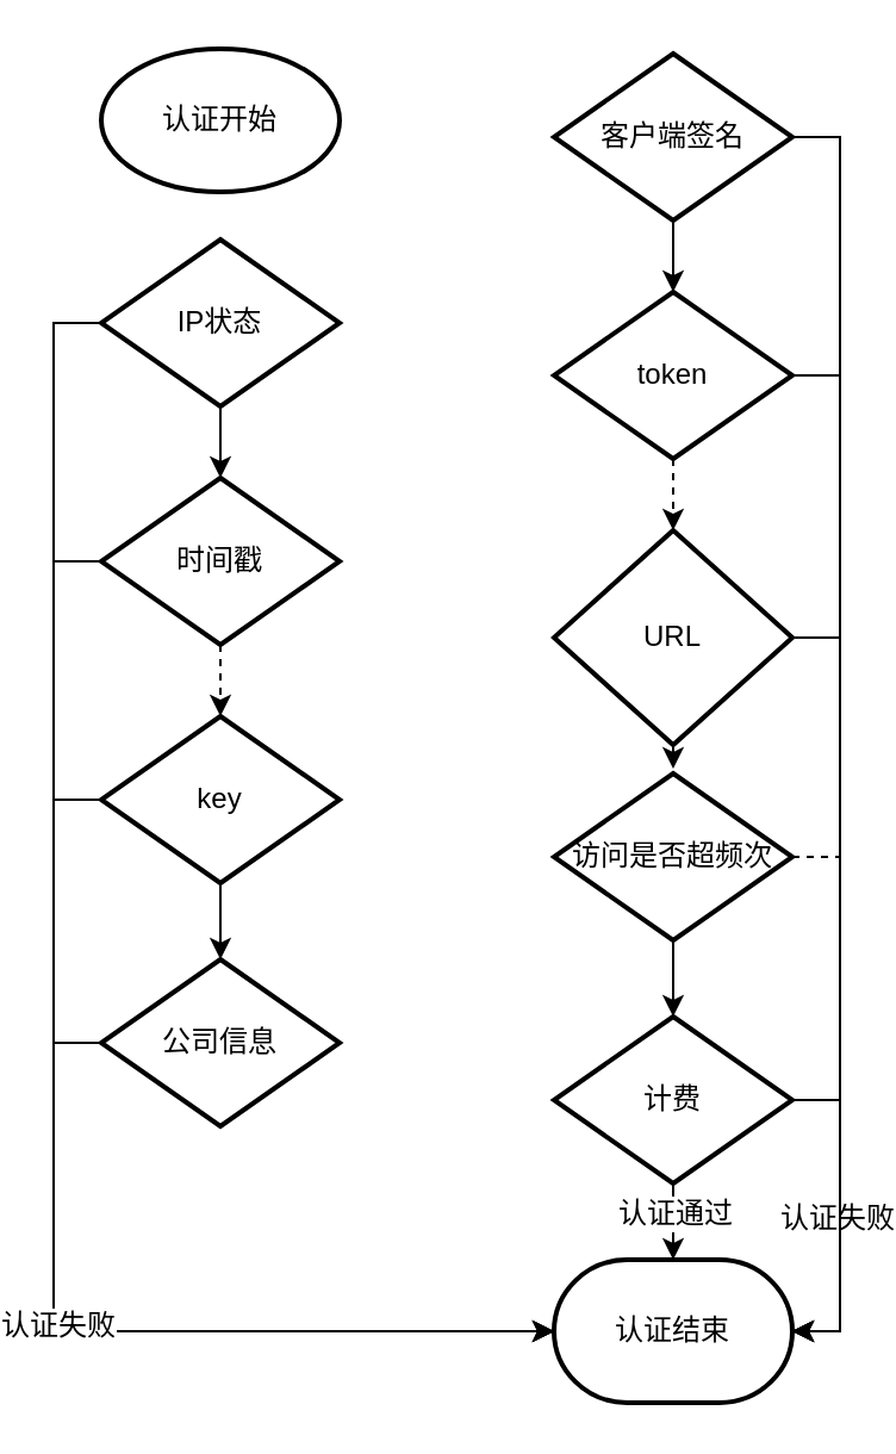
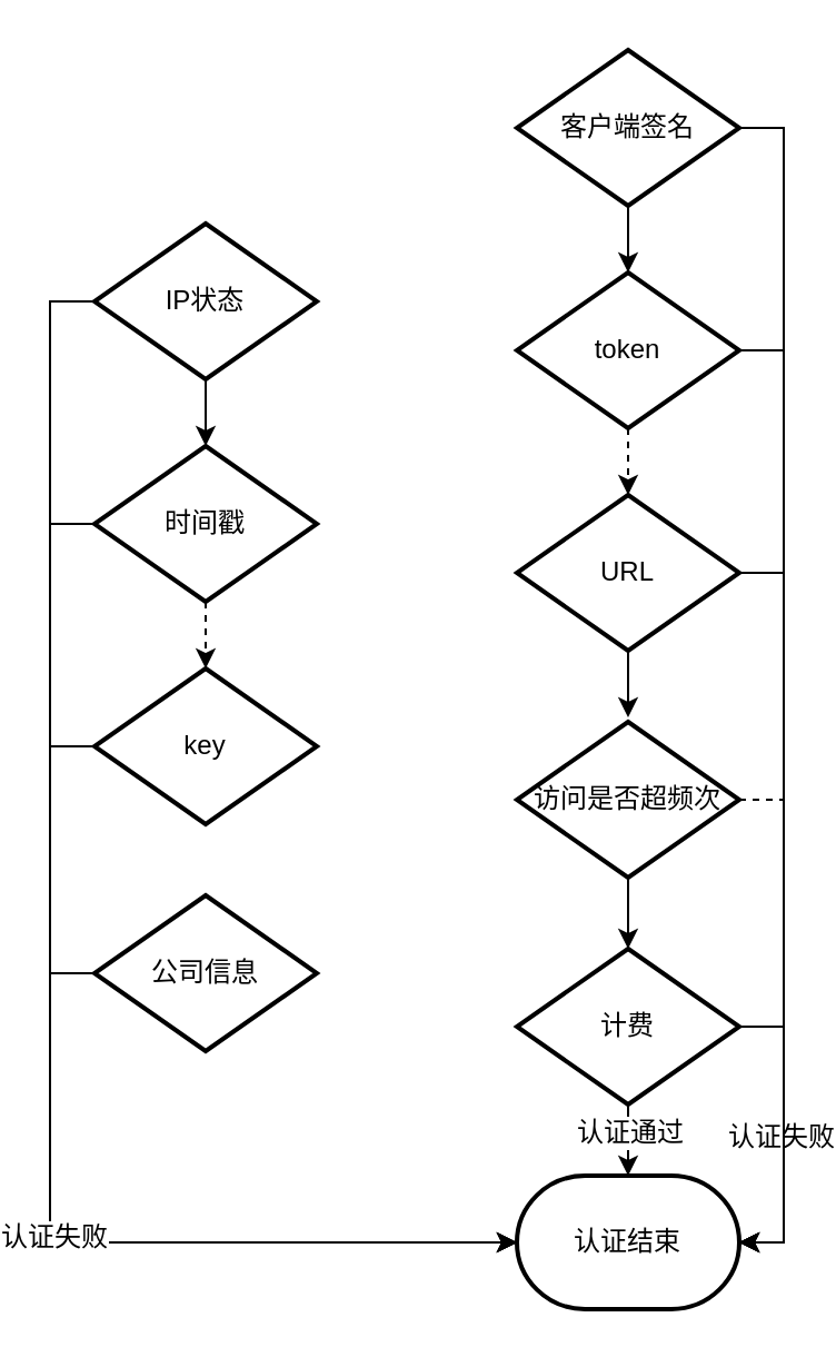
- <mxCell id="2" value="认证开始" style="strokeWidth=2;html=1;shape=mxgraph.flowchart.start_1;whiteSpace=wrap;" vertex="1" parent="1"><mxGeometry x="20" y="20" width="100" height="60" as="geometry" /></mxCell>
- <mxCell id="20" value="&lt;span&gt;URL&lt;/span&gt;" style="strokeWidth=2;html=1;shape=mxgraph.flowchart.decision;whiteSpace=wrap;" vertex="1" parent="1"><mxGeometry x="210" y="222" width="100" height="90" as="geometry" /></mxCell>
+ <mxCell id="20" value="&lt;span&gt;URL&lt;/span&gt;" style="strokeWidth=2;html=1;shape=mxgraph.flowchart.decision;whiteSpace=wrap;" vertex="1" parent="1"><mxGeometry x="210" y="222" width="100" height="70" as="geometry" /></mxCell>
- <mxCell id="14" style="edgeStyle=orthogonalEdgeStyle;rounded=0;orthogonalLoop=1;jettySize=auto;html=1;exitX=0.5;exitY=1;exitDx=0;exitDy=0;exitPerimeter=0;entryX=0.5;entryY=0;entryDx=0;entryDy=0;entryPerimeter=0;" edge="1" parent="1" source="17" target="10"><mxGeometry relative="1" as="geometry" /></mxCell>
